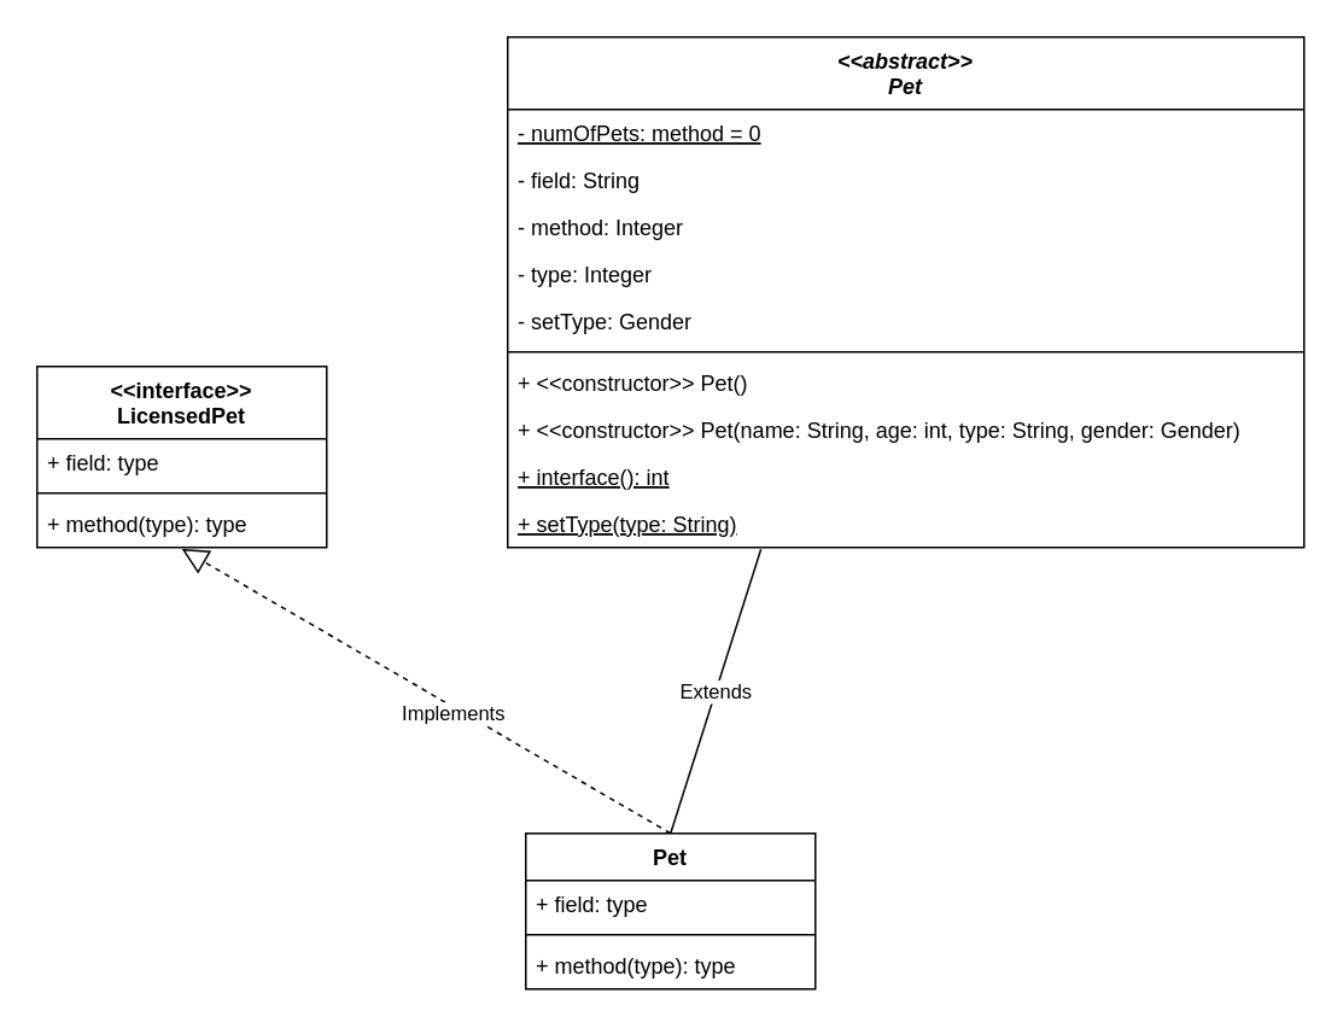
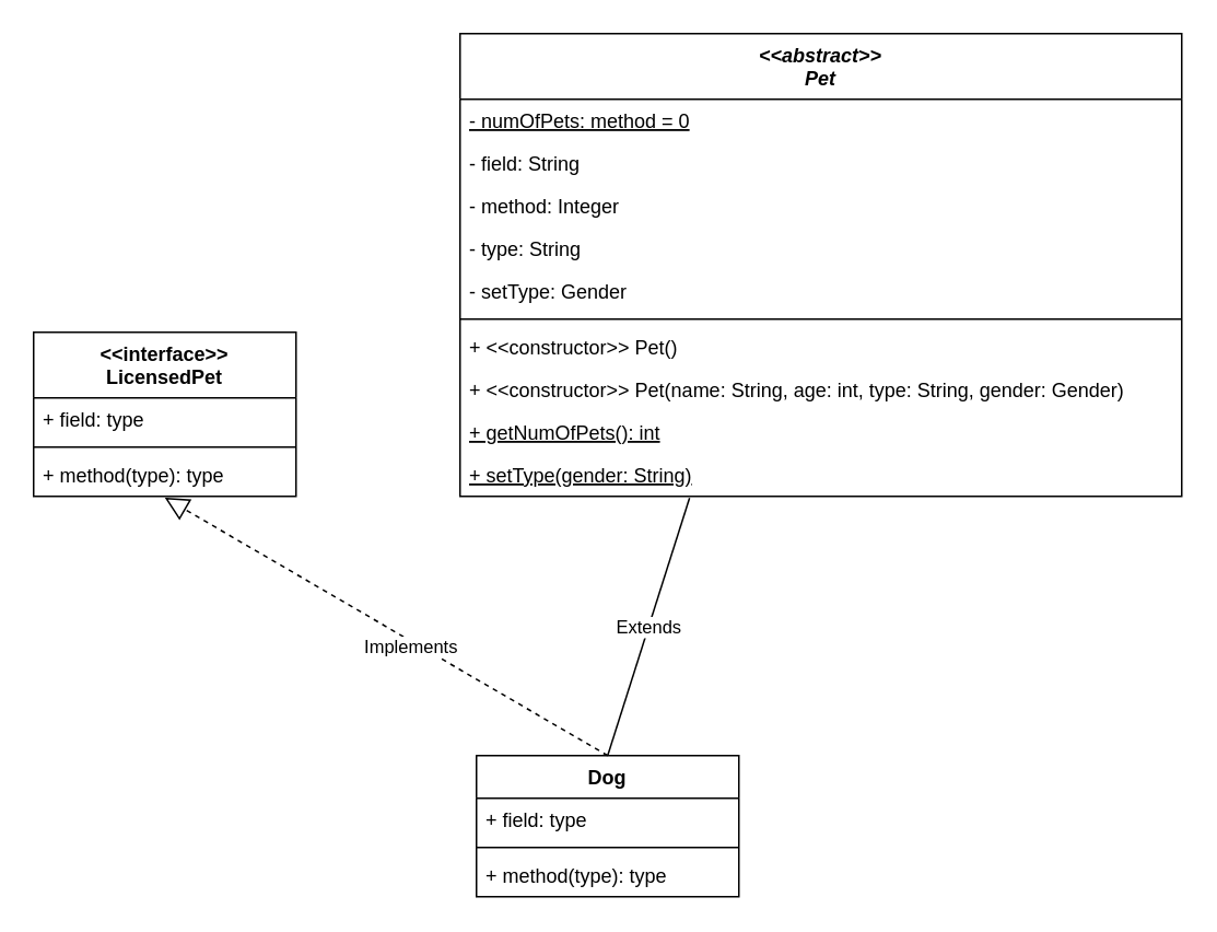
- <mxCell id="6" value="- type: Integer" style="text;strokeColor=none;fillColor=none;align=left;verticalAlign=top;spacingLeft=4;spacingRight=4;overflow=hidden;rotatable=0;points=[[0,0.5],[1,0.5]];portConstraint=eastwest;fontStyle=0" vertex="1" parent="2"><mxGeometry y="118" width="440" height="26" as="geometry" /></mxCell>
+ <mxCell id="6" value="- type: String" style="text;strokeColor=none;fillColor=none;align=left;verticalAlign=top;spacingLeft=4;spacingRight=4;overflow=hidden;rotatable=0;points=[[0,0.5],[1,0.5]];portConstraint=eastwest;fontStyle=0" vertex="1" parent="2"><mxGeometry y="118" width="440" height="26" as="geometry" /></mxCell>
- <mxCell id="11" value="+ interface(): int" style="text;strokeColor=none;fillColor=none;align=left;verticalAlign=top;spacingLeft=4;spacingRight=4;overflow=hidden;rotatable=0;points=[[0,0.5],[1,0.5]];portConstraint=eastwest;fontStyle=4" vertex="1" parent="2"><mxGeometry y="230" width="440" height="26" as="geometry" /></mxCell>
+ <mxCell id="11" value="+ getNumOfPets(): int" style="text;strokeColor=none;fillColor=none;align=left;verticalAlign=top;spacingLeft=4;spacingRight=4;overflow=hidden;rotatable=0;points=[[0,0.5],[1,0.5]];portConstraint=eastwest;fontStyle=4" vertex="1" parent="2"><mxGeometry y="230" width="440" height="26" as="geometry" /></mxCell>
- <mxCell id="12" value="+ setType(type: String)" style="text;strokeColor=none;fillColor=none;align=left;verticalAlign=top;spacingLeft=4;spacingRight=4;overflow=hidden;rotatable=0;points=[[0,0.5],[1,0.5]];portConstraint=eastwest;fontStyle=4" vertex="1" parent="2"><mxGeometry y="256" width="440" height="26" as="geometry" /></mxCell>
+ <mxCell id="12" value="+ setType(gender: String)" style="text;strokeColor=none;fillColor=none;align=left;verticalAlign=top;spacingLeft=4;spacingRight=4;overflow=hidden;rotatable=0;points=[[0,0.5],[1,0.5]];portConstraint=eastwest;fontStyle=4" vertex="1" parent="2"><mxGeometry y="256" width="440" height="26" as="geometry" /></mxCell>
- <mxCell id="13" value="Pet" style="swimlane;fontStyle=1;align=center;verticalAlign=top;childLayout=stackLayout;horizontal=1;startSize=26;horizontalStack=0;resizeParent=1;resizeParentMax=0;resizeLast=0;collapsible=1;marginBottom=0;" vertex="1" parent="1"><mxGeometry x="290" y="460" width="160" height="86" as="geometry" /></mxCell>
+ <mxCell id="13" value="Dog" style="swimlane;fontStyle=1;align=center;verticalAlign=top;childLayout=stackLayout;horizontal=1;startSize=26;horizontalStack=0;resizeParent=1;resizeParentMax=0;resizeLast=0;collapsible=1;marginBottom=0;" vertex="1" parent="1"><mxGeometry x="290" y="460" width="160" height="86" as="geometry" /></mxCell>
